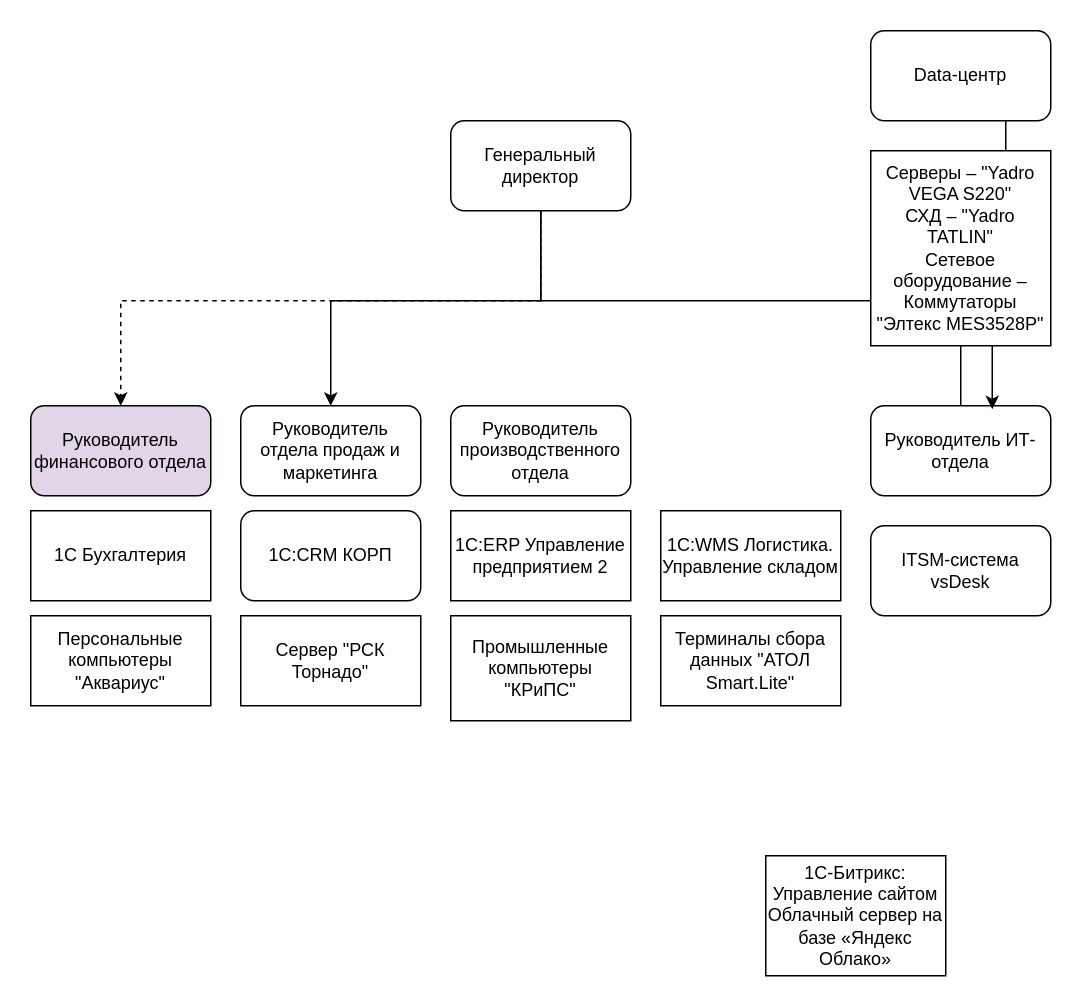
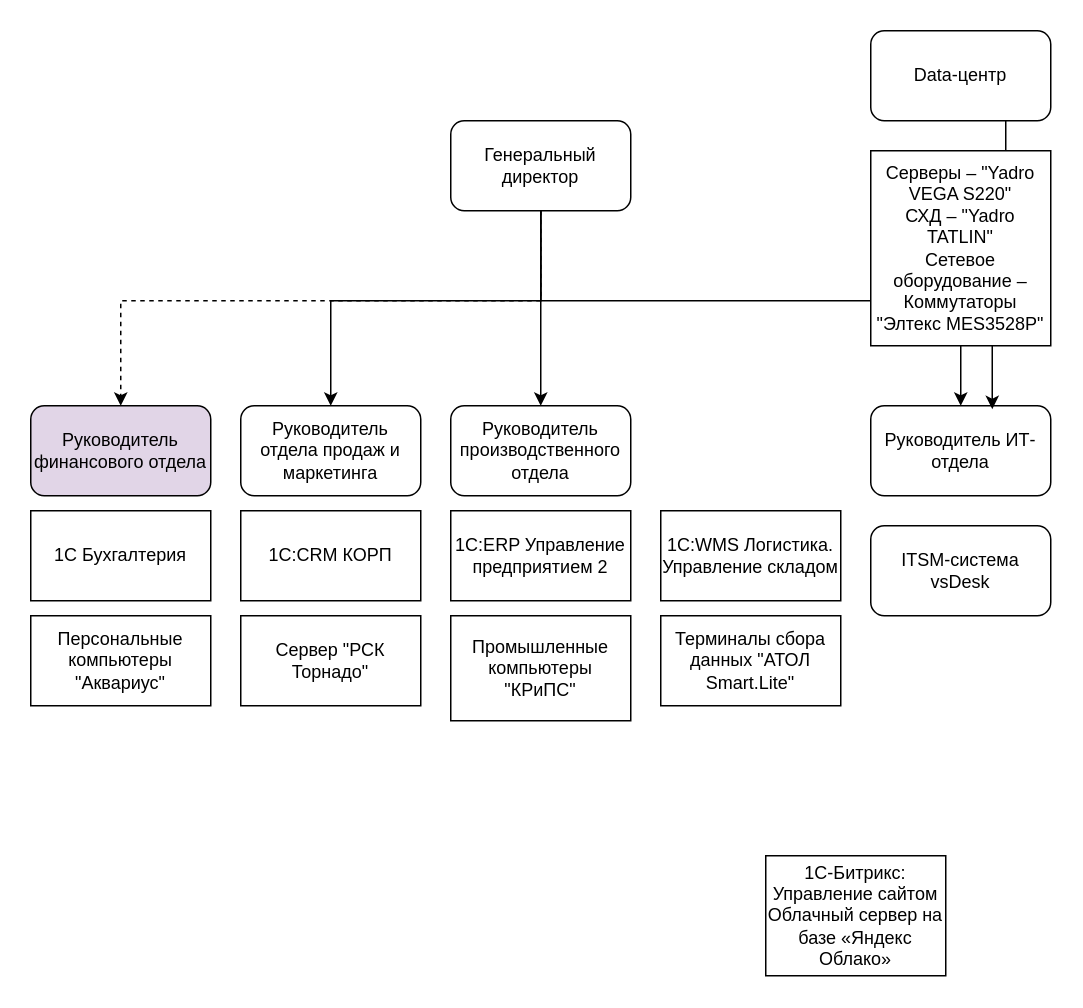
+ <mxCell id="2" style="edgeStyle=orthogonalEdgeStyle;rounded=0;orthogonalLoop=1;jettySize=auto;html=1;entryX=0.5;entryY=0;entryDx=0;entryDy=0;" edge="1" parent="1" source="6" target="8"><mxGeometry relative="1" as="geometry" /></mxCell>
- <mxCell id="5" style="edgeStyle=orthogonalEdgeStyle;rounded=0;orthogonalLoop=1;jettySize=auto;html=1;entryX=0.5;entryY=0;entryDx=0;entryDy=0;endArrow=none;" edge="1" parent="1" source="6" target="10"><mxGeometry relative="1" as="geometry"><Array as="points"><mxPoint x="360" y="200" /><mxPoint x="640" y="200" /></Array></mxGeometry></mxCell>
+ <mxCell id="5" style="edgeStyle=orthogonalEdgeStyle;rounded=0;orthogonalLoop=1;jettySize=auto;html=1;entryX=0.5;entryY=0;entryDx=0;entryDy=0;" edge="1" parent="1" source="6" target="10"><mxGeometry relative="1" as="geometry"><Array as="points"><mxPoint x="360" y="200" /><mxPoint x="640" y="200" /></Array></mxGeometry></mxCell>
- <mxCell id="19" value=" &lt;span data-end=&quot;682&quot; data-start=&quot;667&quot;&gt;1C:CRM КОРП&lt;/span&gt;" style="whiteSpace=wrap;html=1;rounded=1;" vertex="1" parent="1"><mxGeometry x="160" y="340" width="120" height="60" as="geometry" /></mxCell>
+ <mxCell id="19" value=" &lt;span data-end=&quot;682&quot; data-start=&quot;667&quot;&gt;1C:CRM КОРП&lt;/span&gt;" style="rounded=0;whiteSpace=wrap;html=1;" vertex="1" parent="1"><mxGeometry x="160" y="340" width="120" height="60" as="geometry" /></mxCell>
